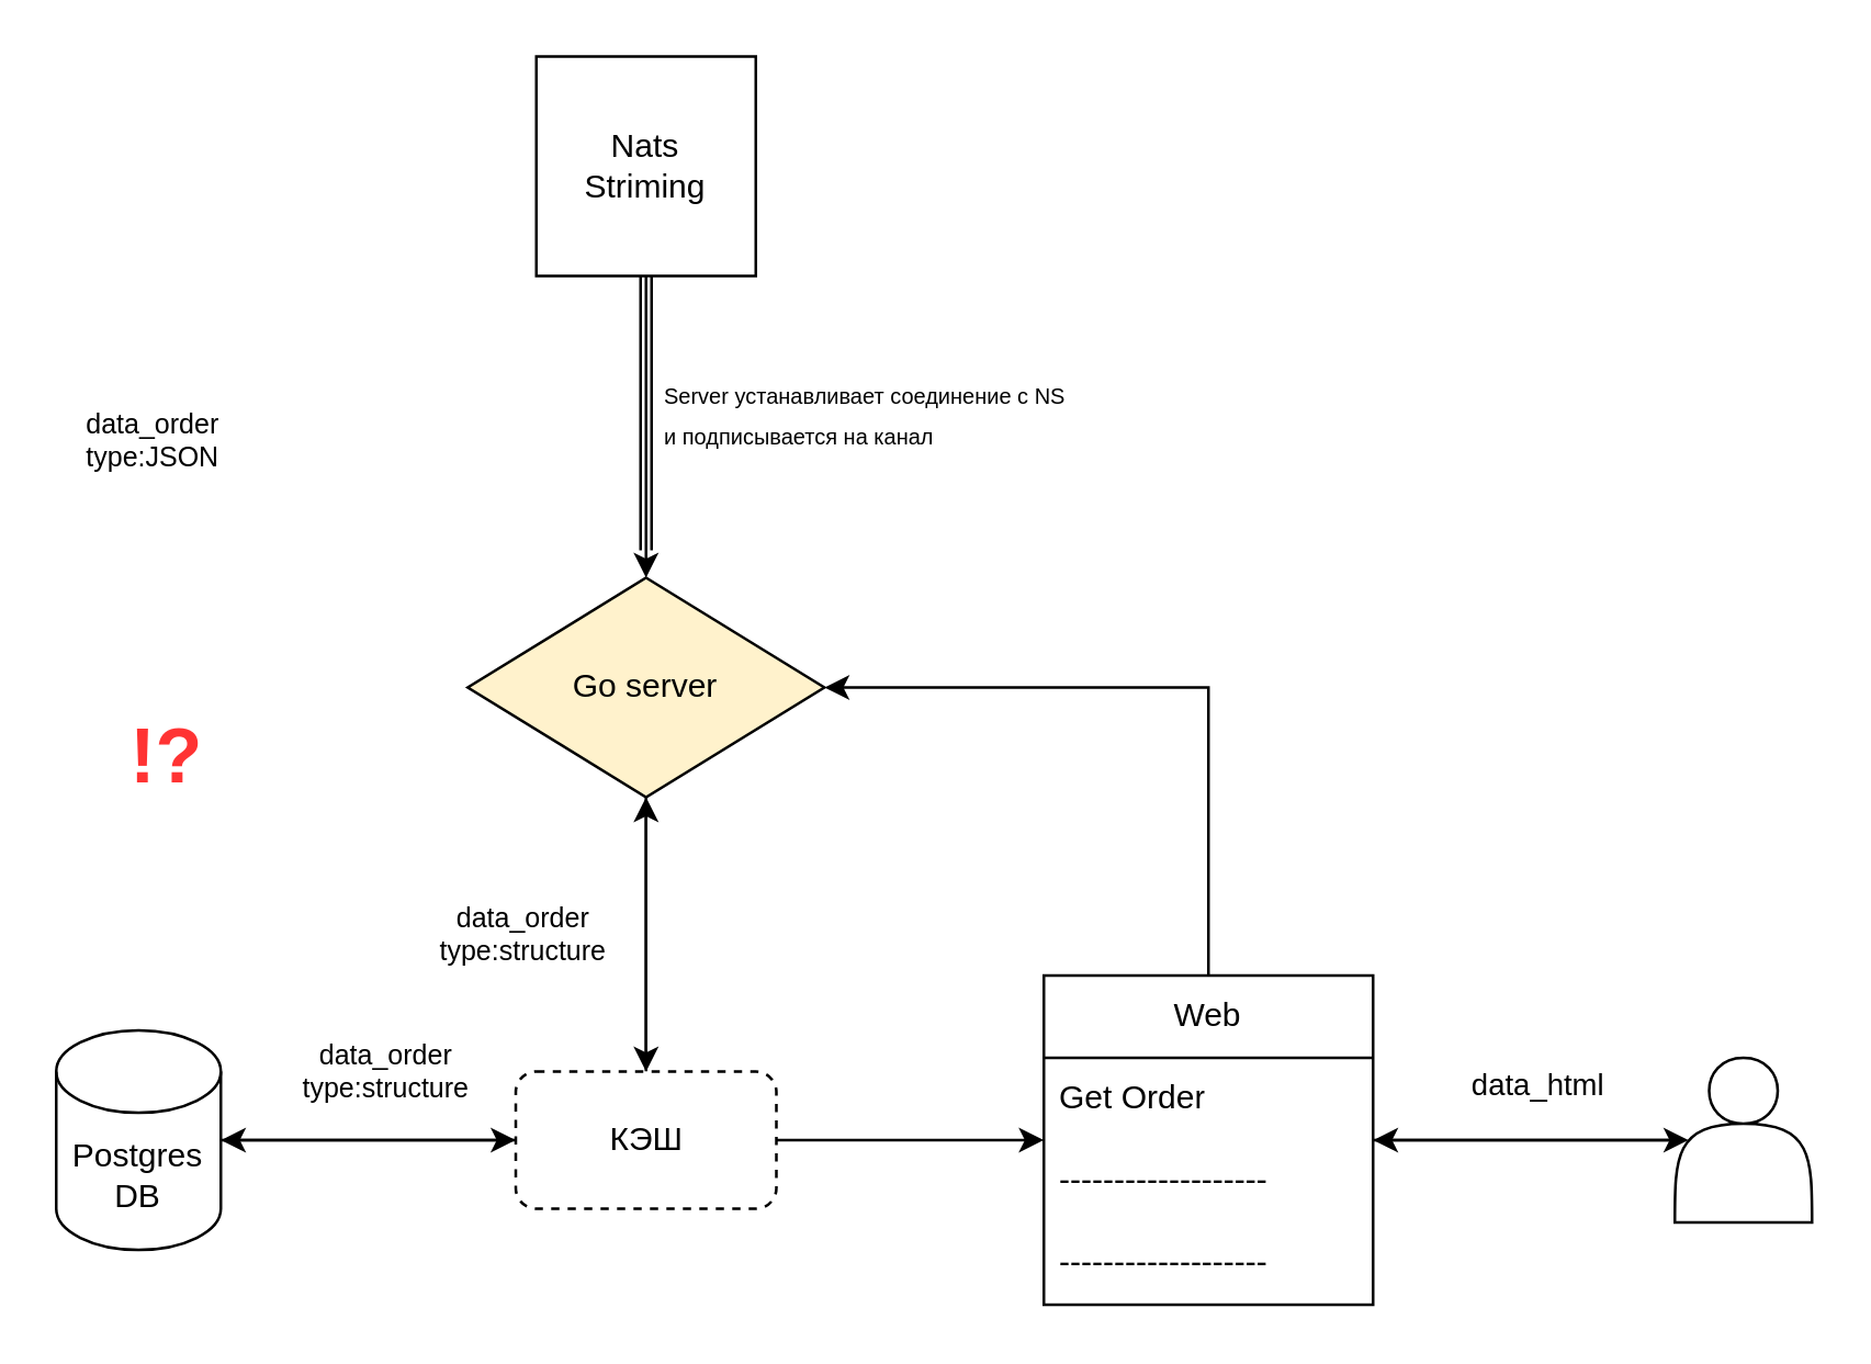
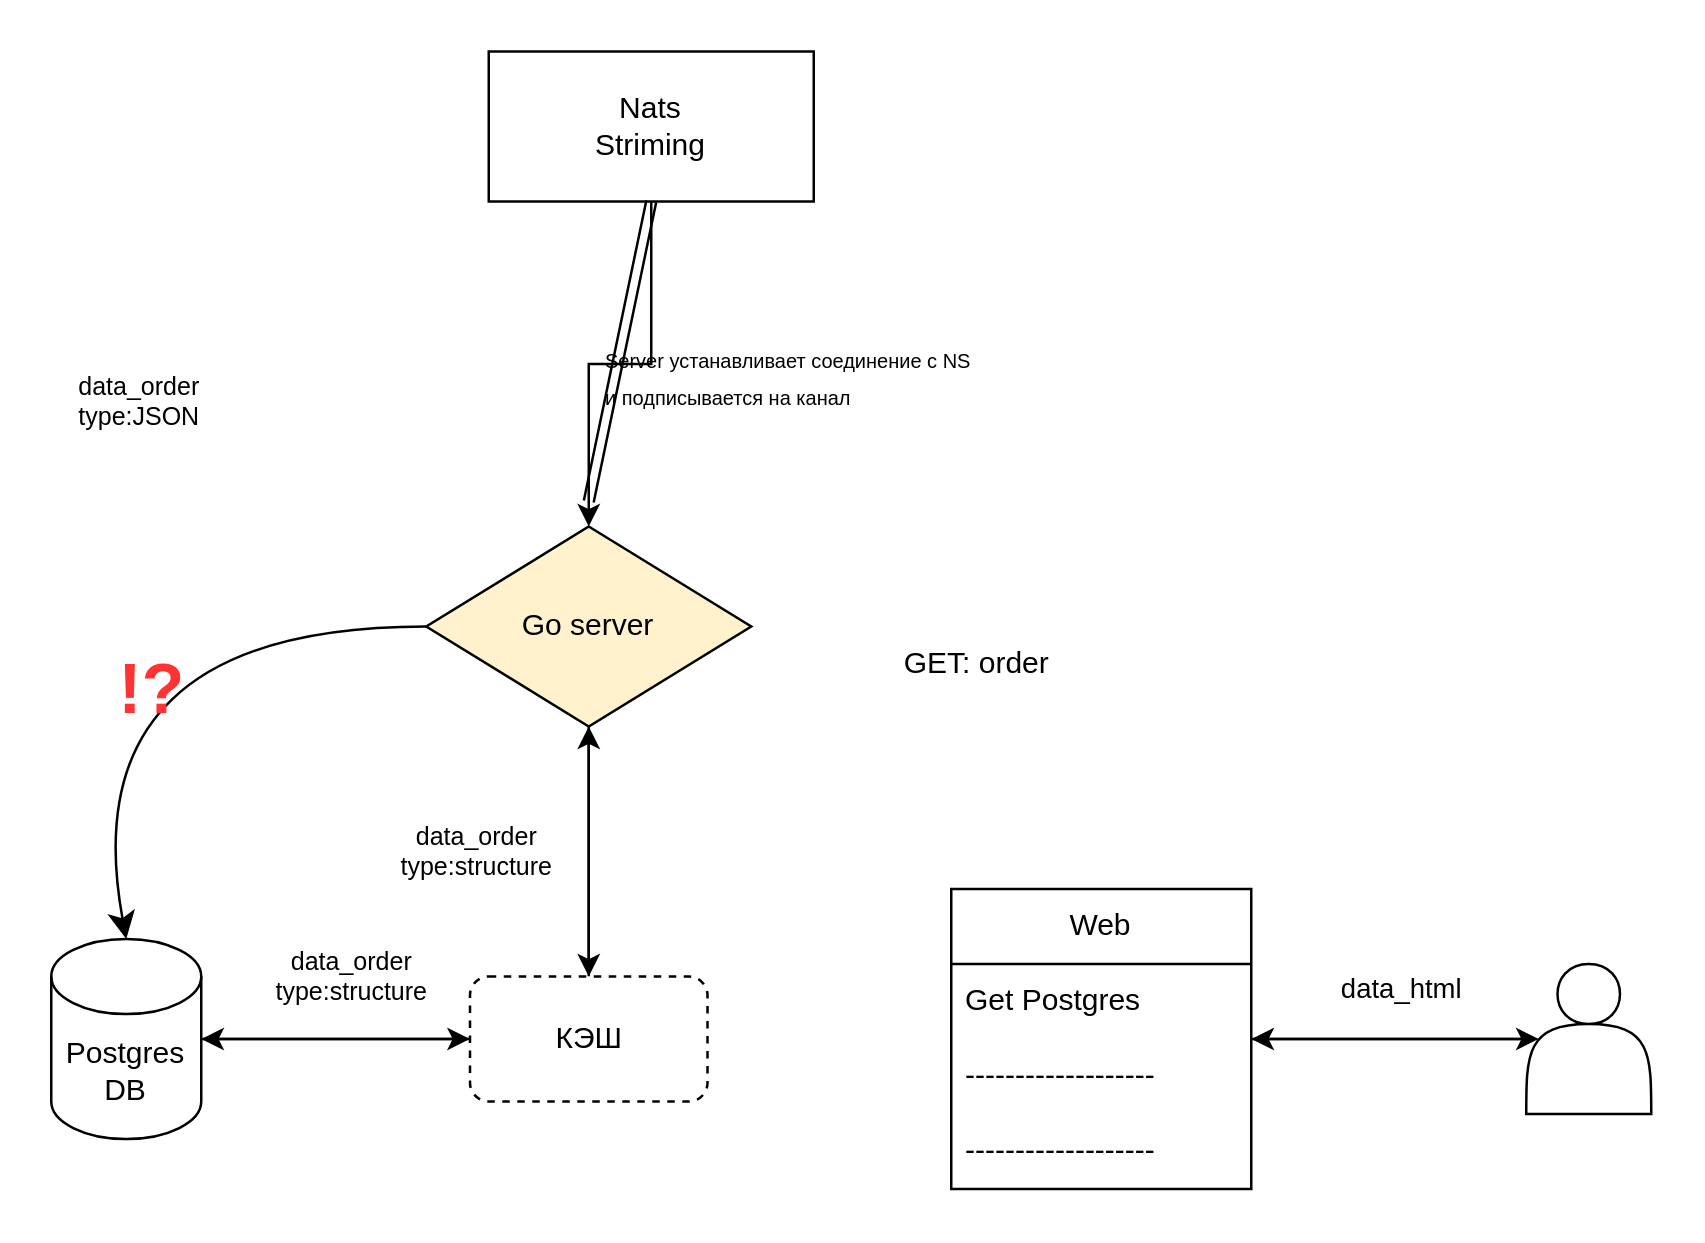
- <mxCell id="7" value="Nats &lt;br&gt;Striming" style="whiteSpace=wrap;html=1;aspect=fixed;" parent="1" vertex="1"><mxGeometry x="195" y="20" width="80" height="80" as="geometry" /></mxCell>
+ <mxCell id="7" value="Nats &lt;br&gt;Striming" style="whiteSpace=wrap;html=1;aspect=fixed;" parent="1" vertex="1"><mxGeometry x="195" y="20" width="130" height="60" as="geometry" /></mxCell>
- <mxCell id="16" style="edgeStyle=orthogonalEdgeStyle;rounded=0;orthogonalLoop=1;jettySize=auto;html=1;entryX=1;entryY=0.5;entryDx=0;entryDy=0;" parent="1" source="17" target="5" edge="1"><mxGeometry relative="1" as="geometry"><Array as="points"><mxPoint x="440" y="250" /></Array></mxGeometry></mxCell>
+ <mxCell id="26" value="GET: order" style="text;html=1;align=center;verticalAlign=middle;resizable=0;points=[];autosize=1;strokeColor=none;fillColor=none;" parent="1" vertex="1"><mxGeometry x="350" y="250" width="80" height="30" as="geometry" /></mxCell>
+ <mxCell id="27" style="edgeStyle=none;curved=1;rounded=0;orthogonalLoop=1;jettySize=auto;html=1;entryX=0.5;entryY=0;entryDx=0;entryDy=0;entryPerimeter=0;fontSize=12;startSize=8;endSize=8;exitX=0;exitY=0.5;exitDx=0;exitDy=0;" edge="1" parent="1" source="5" target="3"><mxGeometry relative="1" as="geometry"><Array as="points"><mxPoint x="27" y="250" /></Array></mxGeometry></mxCell>
- <mxCell id="18" value="Get Order" style="text;strokeColor=none;fillColor=none;align=left;verticalAlign=middle;spacingLeft=4;spacingRight=4;overflow=hidden;points=[[0,0.5],[1,0.5]];portConstraint=eastwest;rotatable=0;whiteSpace=wrap;html=1;" parent="17" vertex="1"><mxGeometry y="30" width="120" height="30" as="geometry" /></mxCell>
+ <mxCell id="18" value="Get Postgres" style="text;strokeColor=none;fillColor=none;align=left;verticalAlign=middle;spacingLeft=4;spacingRight=4;overflow=hidden;points=[[0,0.5],[1,0.5]];portConstraint=eastwest;rotatable=0;whiteSpace=wrap;html=1;" parent="17" vertex="1"><mxGeometry y="30" width="120" height="30" as="geometry" /></mxCell>
- <mxCell id="10" style="edgeStyle=orthogonalEdgeStyle;rounded=0;orthogonalLoop=1;jettySize=auto;html=1;" parent="1" source="12" target="17" edge="1"><mxGeometry relative="1" as="geometry" /></mxCell>
